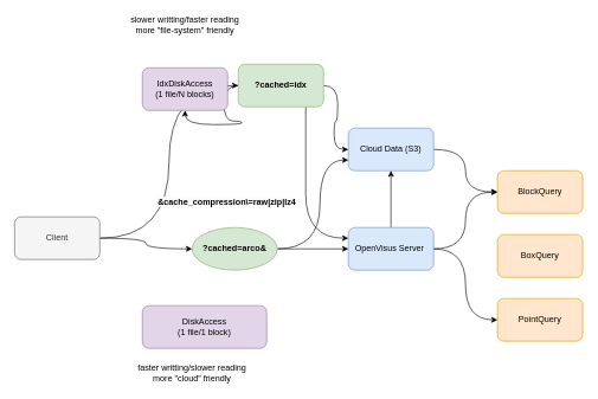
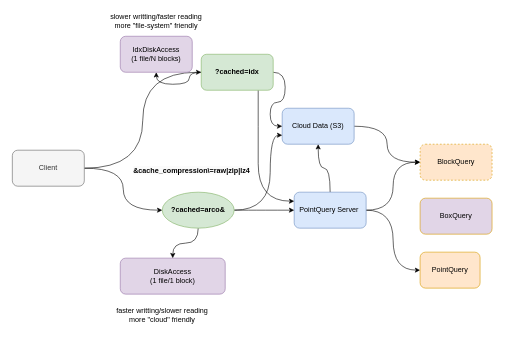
- <mxCell id="18" value="IdxDiskAccess&lt;br&gt;(1 file/N blocks)" style="rounded=1;whiteSpace=wrap;html=1;fontStyle=0;fillColor=#e1d5e7;strokeColor=#9673a6;" parent="1" vertex="1"><mxGeometry x="200" y="95" width="120" height="60" as="geometry" /></mxCell>
+ <mxCell id="18" value="IdxDiskAccess&lt;br&gt;(1 file/N blocks)" style="rounded=1;whiteSpace=wrap;html=1;fontStyle=0;fillColor=#e1d5e7;strokeColor=#9673a6;" parent="1" vertex="1"><mxGeometry x="200" y="60" width="120" height="60" as="geometry" /></mxCell>
- <mxCell id="3" value="Cloud Data (S3)" style="rounded=1;whiteSpace=wrap;html=1;fillColor=#dae8fc;strokeColor=#6c8ebf;" parent="1" vertex="1"><mxGeometry x="490" y="180" width="120" height="60" as="geometry" /></mxCell>
+ <mxCell id="3" value="Cloud Data (S3)" style="rounded=1;whiteSpace=wrap;html=1;fillColor=#dae8fc;strokeColor=#6c8ebf;" parent="1" vertex="1"><mxGeometry x="470" y="180" width="120" height="60" as="geometry" /></mxCell>
- <mxCell id="8" value="BlockQuery" style="rounded=1;whiteSpace=wrap;html=1;fillColor=#ffe6cc;strokeColor=#d79b00;" parent="1" vertex="1"><mxGeometry x="700" y="240" width="120" height="60" as="geometry" /></mxCell>
+ <mxCell id="8" value="BlockQuery" style="rounded=1;whiteSpace=wrap;html=1;fillColor=#ffe6cc;strokeColor=#d79b00;dashed=1;" parent="1" vertex="1"><mxGeometry x="700" y="240" width="120" height="60" as="geometry" /></mxCell>
- <mxCell id="13" value="Client" style="rounded=1;whiteSpace=wrap;html=1;fontStyle=0;fillColor=#f5f5f5;fontColor=#333333;strokeColor=#666666;" parent="1" vertex="1"><mxGeometry x="20" y="305" width="120" height="60" as="geometry" /></mxCell>
+ <mxCell id="13" value="Client" style="rounded=1;whiteSpace=wrap;html=1;fontStyle=0;fillColor=#f5f5f5;fontColor=#333333;strokeColor=#666666;" parent="1" vertex="1"><mxGeometry y="250" width="120" height="60" as="geometry" x="20" /></mxCell>
- <mxCell id="7" value="OpenVisus Server&amp;nbsp;" style="rounded=1;whiteSpace=wrap;html=1;fillColor=#dae8fc;strokeColor=#6c8ebf;" parent="1" vertex="1"><mxGeometry x="490" y="320" width="120" height="60" as="geometry" /></mxCell>
+ <mxCell id="7" value="PointQuery Server&amp;nbsp;" style="rounded=1;whiteSpace=wrap;html=1;fillColor=#dae8fc;strokeColor=#6c8ebf;" parent="1" vertex="1"><mxGeometry x="490" y="320" width="120" height="60" as="geometry" /></mxCell>
- <mxCell id="9" value="BoxQuery" style="rounded=1;whiteSpace=wrap;html=1;fillColor=#ffe6cc;strokeColor=#d79b00;" parent="1" vertex="1"><mxGeometry x="700" y="330" width="120" height="60" as="geometry" /></mxCell>
+ <mxCell id="9" value="BoxQuery" style="rounded=1;whiteSpace=wrap;html=1;fillColor=#e1d5e7;strokeColor=#d79b00;" parent="1" vertex="1"><mxGeometry x="700" y="330" width="120" height="60" as="geometry" /></mxCell>
+ <mxCell id="20" style="edgeStyle=orthogonalEdgeStyle;curved=1;orthogonalLoop=1;jettySize=auto;html=1;" parent="1" source="23" target="19" edge="1"><mxGeometry relative="1" as="geometry" /></mxCell>
- <mxCell id="10" value="PointQuery" style="rounded=1;whiteSpace=wrap;html=1;fillColor=#ffe6cc;strokeColor=#d79b00;" parent="1" vertex="1"><mxGeometry x="700" y="420" width="120" height="60" as="geometry" /></mxCell>
+ <mxCell id="10" value="PointQuery" style="rounded=1;whiteSpace=wrap;html=1;fillColor=#ffe6cc;strokeColor=#d79b00;" parent="1" vertex="1"><mxGeometry x="700" y="420" width="100" height="60" as="geometry" /></mxCell>
